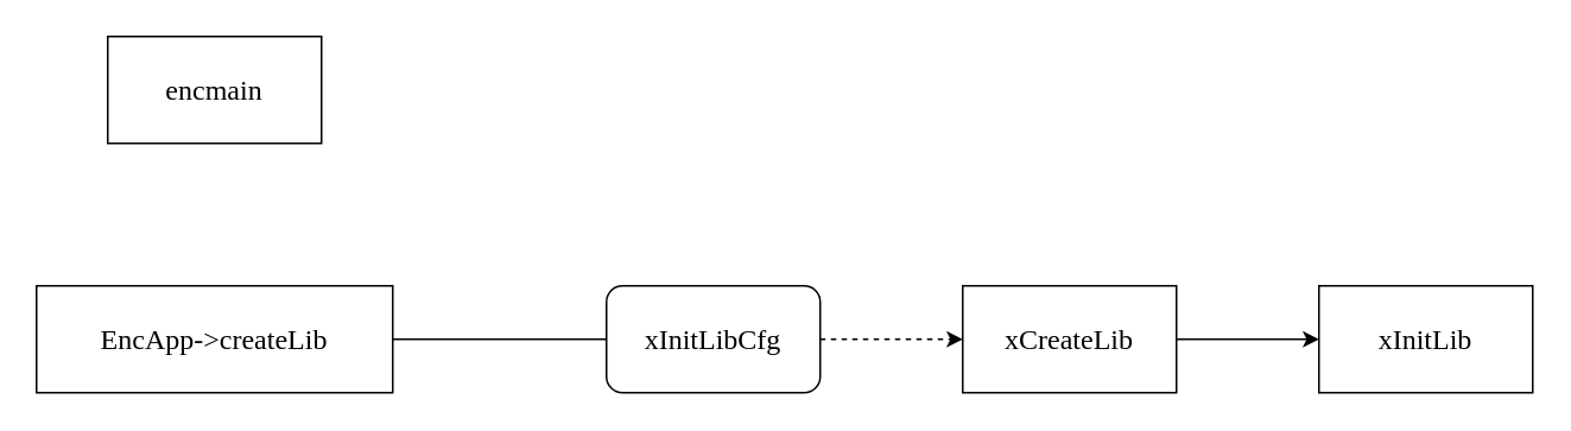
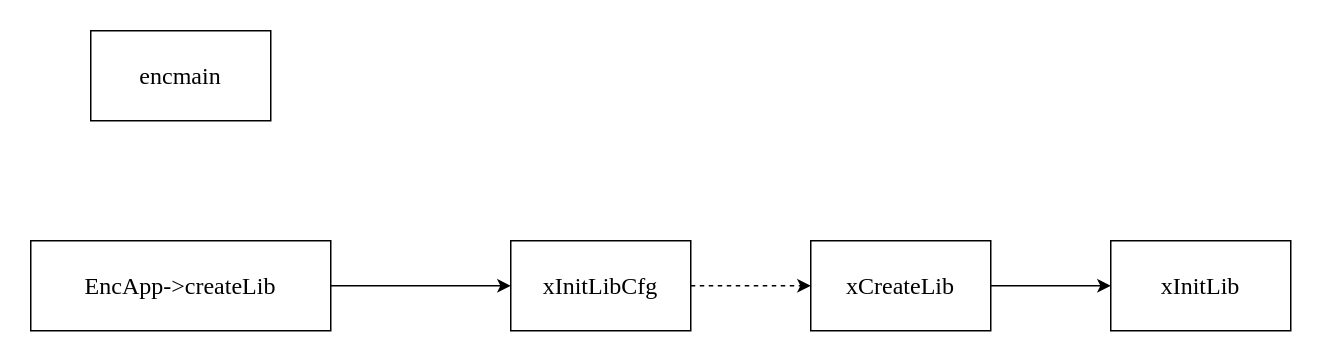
- <mxCell id="3" value="" style="edgeStyle=orthogonalEdgeStyle;rounded=0;orthogonalLoop=1;jettySize=auto;html=1;fontFamily=Lucida Console;fontSize=16;endArrow=none;" edge="1" parent="1" source="4" target="6"><mxGeometry relative="1" as="geometry" /></mxCell>
+ <mxCell id="3" value="" style="edgeStyle=orthogonalEdgeStyle;rounded=0;orthogonalLoop=1;jettySize=auto;html=1;fontFamily=Lucida Console;fontSize=16;" edge="1" parent="1" source="4" target="6"><mxGeometry relative="1" as="geometry" /></mxCell>
- <mxCell id="6" value="xInitLibCfg" style="whiteSpace=wrap;html=1;fontSize=16;fontFamily=Lucida Console;rounded=1;" vertex="1" parent="1"><mxGeometry x="340" y="160" width="120" height="60" as="geometry" /></mxCell>
+ <mxCell id="6" value="xInitLibCfg" style="whiteSpace=wrap;html=1;fontSize=16;fontFamily=Lucida Console;rounded=0;" vertex="1" parent="1"><mxGeometry x="340" y="160" width="120" height="60" as="geometry" /></mxCell>
